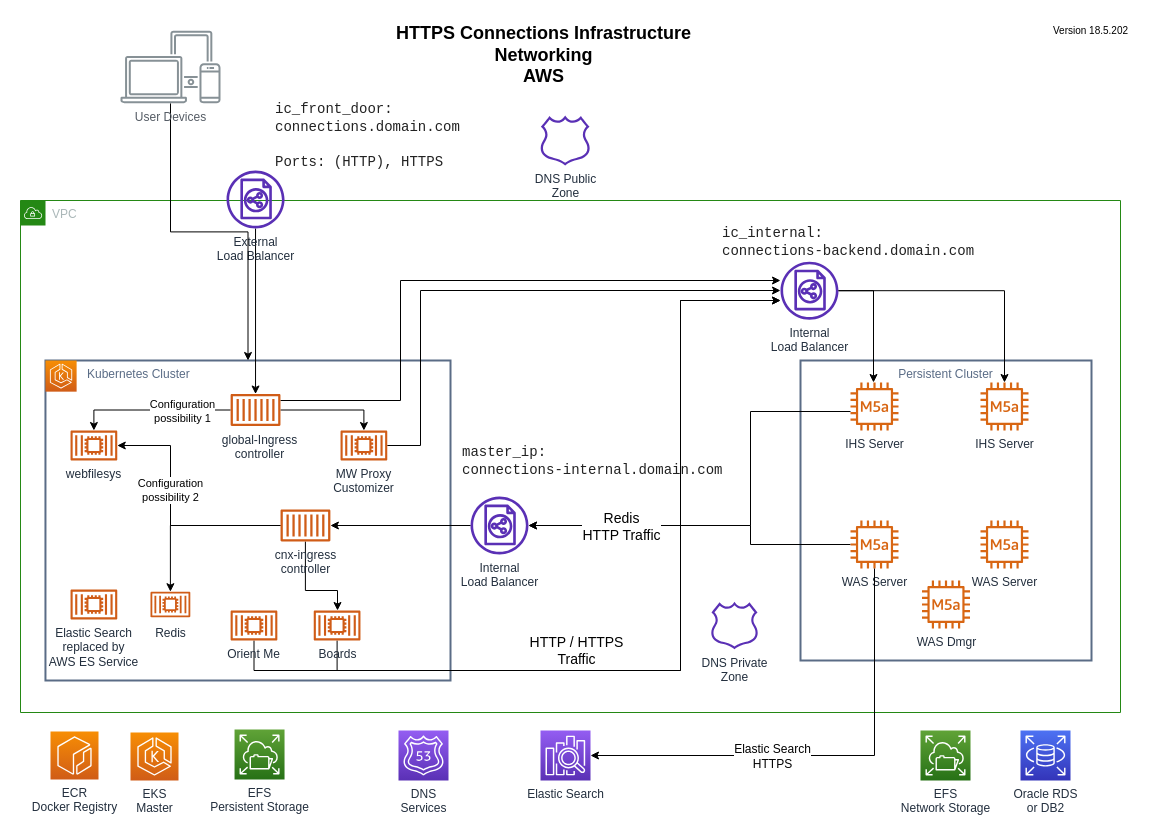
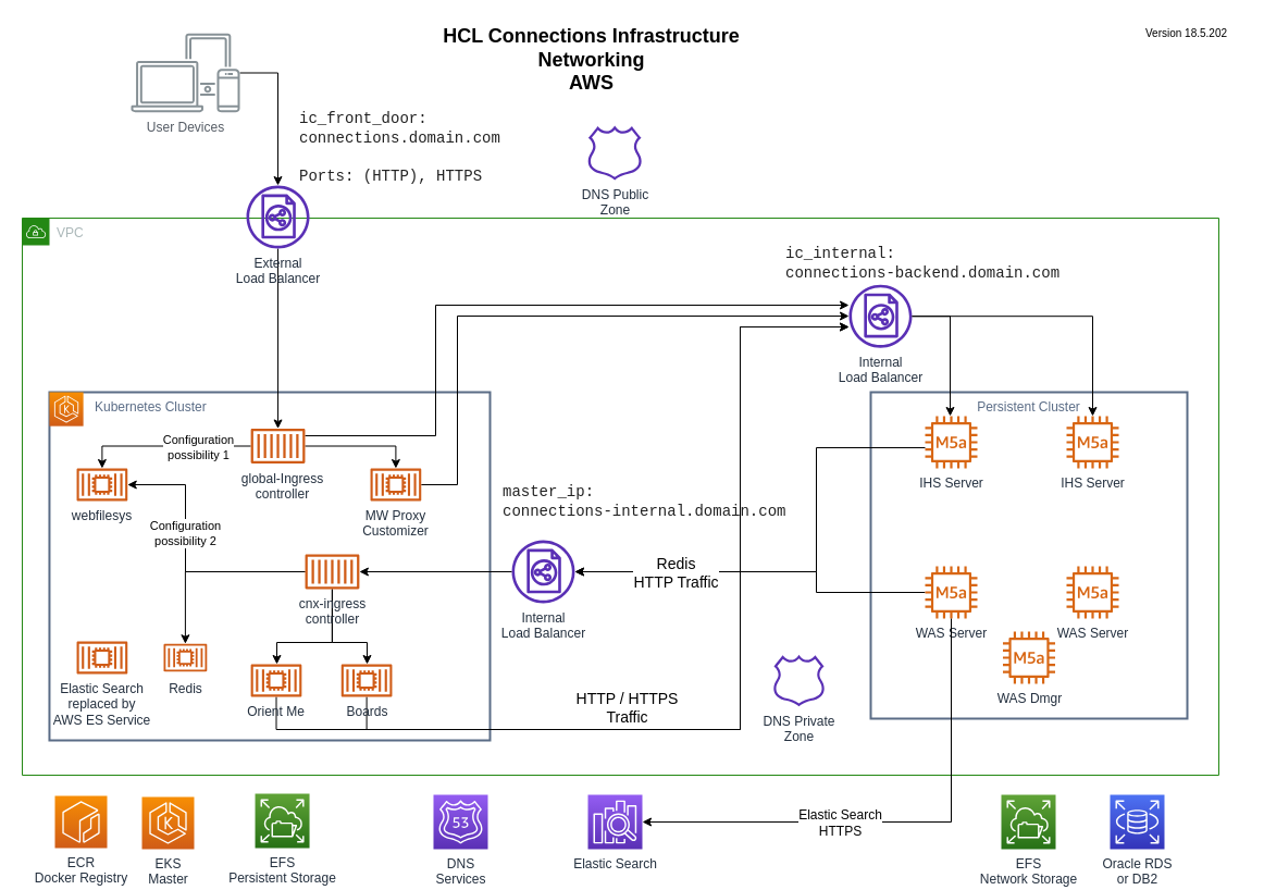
- <mxCell id="36" value="HTTPS Connections Infrastructure&lt;br style=&quot;font-size: 18px&quot;&gt;Networking&lt;br&gt;AWS" style="text;html=1;resizable=0;autosize=1;align=center;verticalAlign=middle;points=[];fillColor=none;strokeColor=none;rounded=0;fontSize=18;fontStyle=1" parent="1" vertex="1"><mxGeometry x="398" y="20" width="290" height="70" as="geometry" /></mxCell>
+ <mxCell id="36" value="HCL Connections Infrastructure&lt;br style=&quot;font-size: 18px&quot;&gt;Networking&lt;br&gt;AWS" style="text;html=1;resizable=0;autosize=1;align=center;verticalAlign=middle;points=[];fillColor=none;strokeColor=none;rounded=0;fontSize=18;fontStyle=1" parent="1" vertex="1"><mxGeometry x="398" y="20" width="290" height="70" as="geometry" /></mxCell>
- <mxCell id="34" style="edgeStyle=orthogonalEdgeStyle;rounded=0;orthogonalLoop=1;jettySize=auto;html=1;fontSize=14;fontColor=#000000;" parent="1" source="35" target="4" edge="1"><mxGeometry relative="1" as="geometry" /></mxCell>
+ <mxCell id="34" style="edgeStyle=orthogonalEdgeStyle;rounded=0;orthogonalLoop=1;jettySize=auto;html=1;fontSize=14;fontColor=#000000;" parent="1" source="35" target="33" edge="1"><mxGeometry relative="1" as="geometry" /></mxCell>
+ <mxCell id="40" style="edgeStyle=orthogonalEdgeStyle;rounded=0;orthogonalLoop=1;jettySize=auto;html=1;fontSize=14;fontColor=#000000;" parent="1" source="44" target="46" edge="1"><mxGeometry relative="1" as="geometry"><Array as="points"><mxPoint x="305" y="590" /><mxPoint x="254" y="590" /></Array></mxGeometry></mxCell>
